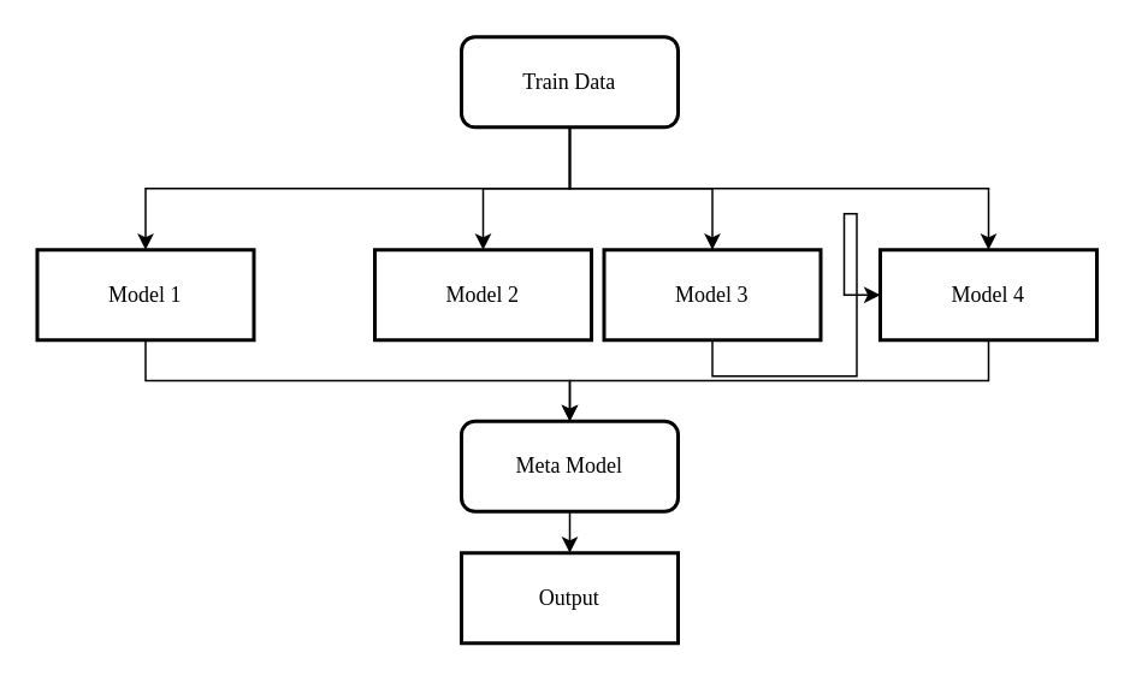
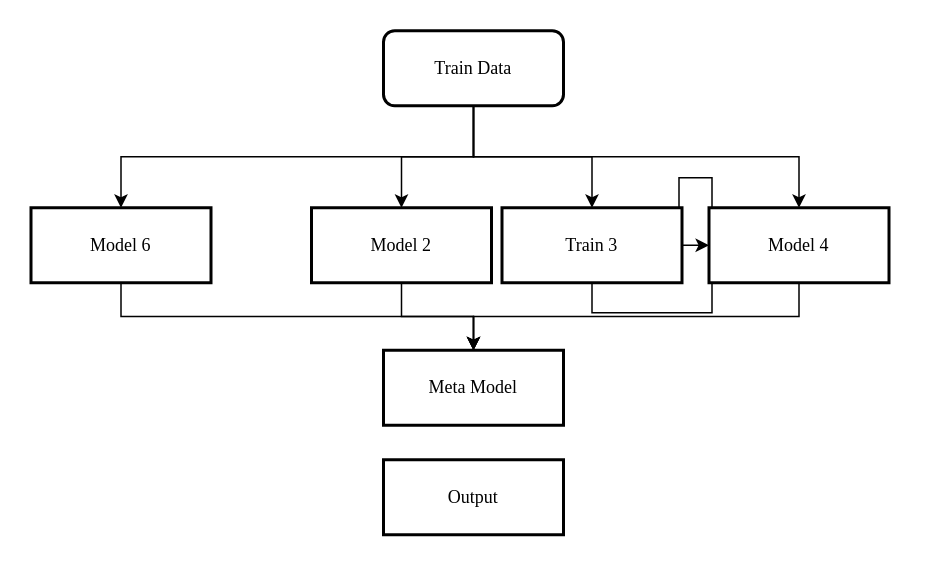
- <mxCell id="8" value="Model 1" style="whiteSpace=wrap;strokeWidth=2;fontFamily=宋体;fontSource=https%3A%2F%2Ffonts.googleapis.com%2Fcss%3Ffamily%3D%25E5%25AE%258B%25E4%25BD%2593;" vertex="1" parent="1"><mxGeometry x="20" y="138" width="120" height="50" as="geometry" /></mxCell>
+ <mxCell id="8" value="Model 6" style="whiteSpace=wrap;strokeWidth=2;fontFamily=宋体;fontSource=https%3A%2F%2Ffonts.googleapis.com%2Fcss%3Ffamily%3D%25E5%25AE%258B%25E4%25BD%2593;" vertex="1" parent="1"><mxGeometry x="20" y="138" width="120" height="50" as="geometry" /></mxCell>
- <mxCell id="12" value="Model 3" style="whiteSpace=wrap;strokeWidth=2;fontFamily=宋体;fontSource=https%3A%2F%2Ffonts.googleapis.com%2Fcss%3Ffamily%3D%25E5%25AE%258B%25E4%25BD%2593;" vertex="1" parent="1"><mxGeometry x="334" y="138" width="120" height="50" as="geometry" /></mxCell>
+ <mxCell id="12" value="Train 3" style="whiteSpace=wrap;strokeWidth=2;fontFamily=宋体;fontSource=https%3A%2F%2Ffonts.googleapis.com%2Fcss%3Ffamily%3D%25E5%25AE%258B%25E4%25BD%2593;" vertex="1" parent="1"><mxGeometry x="334" y="138" width="120" height="50" as="geometry" /></mxCell>
- <mxCell id="14" value="Model 4" style="whiteSpace=wrap;strokeWidth=2;fontFamily=宋体;fontSource=https%3A%2F%2Ffonts.googleapis.com%2Fcss%3Ffamily%3D%25E5%25AE%258B%25E4%25BD%2593;" vertex="1" parent="1"><mxGeometry x="487" y="138" width="120" height="50" as="geometry" /></mxCell>
+ <mxCell id="14" value="Model 4" style="whiteSpace=wrap;strokeWidth=2;fontFamily=宋体;fontSource=https%3A%2F%2Ffonts.googleapis.com%2Fcss%3Ffamily%3D%25E5%25AE%258B%25E4%25BD%2593;" vertex="1" parent="1"><mxGeometry x="472" y="138" width="120" height="50" as="geometry" /></mxCell>
+ <mxCell id="9" style="edgeStyle=orthogonalEdgeStyle;rounded=0;orthogonalLoop=1;jettySize=auto;html=1;exitX=0.5;exitY=1;exitDx=0;exitDy=0;entryX=0.5;entryY=0;entryDx=0;entryDy=0;" edge="1" parent="1" source="10" target="16"><mxGeometry relative="1" as="geometry" /></mxCell>
- <mxCell id="16" value="Meta Model" style="whiteSpace=wrap;strokeWidth=2;fontFamily=宋体;fontSource=https%3A%2F%2Ffonts.googleapis.com%2Fcss%3Ffamily%3D%25E5%25AE%258B%25E4%25BD%2593;rounded=1;" vertex="1" parent="1"><mxGeometry x="255" y="233" width="120" height="50" as="geometry" /></mxCell>
+ <mxCell id="16" value="Meta Model" style="whiteSpace=wrap;strokeWidth=2;fontFamily=宋体;fontSource=https%3A%2F%2Ffonts.googleapis.com%2Fcss%3Ffamily%3D%25E5%25AE%258B%25E4%25BD%2593;" vertex="1" parent="1"><mxGeometry x="255" y="233" width="120" height="50" as="geometry" /></mxCell>
- <mxCell id="15" style="edgeStyle=orthogonalEdgeStyle;rounded=0;orthogonalLoop=1;jettySize=auto;html=1;exitX=0.5;exitY=1;exitDx=0;exitDy=0;" edge="1" parent="1" source="16" target="17"><mxGeometry relative="1" as="geometry" /></mxCell>
